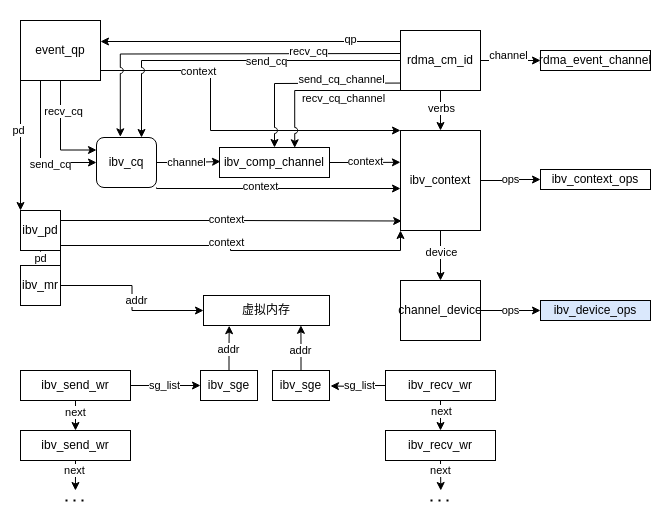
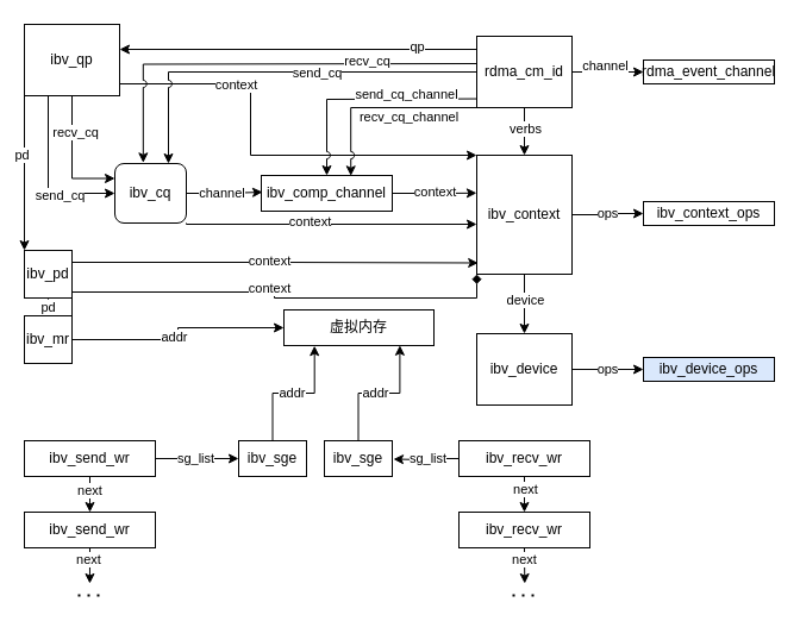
- <mxCell id="10" value="event_qp" style="rounded=0;whiteSpace=wrap;html=1;" parent="1" vertex="1"><mxGeometry x="20" y="20" width="80" height="60" as="geometry" /></mxCell>
+ <mxCell id="10" value="ibv_qp" style="rounded=0;whiteSpace=wrap;html=1;" parent="1" vertex="1"><mxGeometry x="20" y="20" width="80" height="60" as="geometry" /></mxCell>
- <mxCell id="23" style="edgeStyle=orthogonalEdgeStyle;rounded=0;orthogonalLoop=1;jettySize=auto;html=1;exitX=1;exitY=0;exitDx=0;exitDy=0;entryX=0;entryY=1;entryDx=0;entryDy=0;" parent="1" source="25" target="17" edge="1"><mxGeometry relative="1" as="geometry" /></mxCell>
+ <mxCell id="23" style="edgeStyle=orthogonalEdgeStyle;rounded=0;orthogonalLoop=1;jettySize=auto;html=1;exitX=1;exitY=0;exitDx=0;exitDy=0;entryX=0;entryY=1;entryDx=0;entryDy=0;endArrow=diamond;" parent="1" source="25" target="17" edge="1"><mxGeometry relative="1" as="geometry" /></mxCell>
- <mxCell id="26" value="虚拟内存" style="rounded=0;whiteSpace=wrap;html=1;" parent="1" vertex="1"><mxGeometry x="203" y="295" width="126" height="30" as="geometry" /></mxCell>
+ <mxCell id="26" value="虚拟内存" style="rounded=0;whiteSpace=wrap;html=1;" parent="1" vertex="1"><mxGeometry x="238" y="260" width="126" height="30" as="geometry" /></mxCell>
- <mxCell id="68" value="channel_device" style="rounded=0;whiteSpace=wrap;html=1;" parent="1" vertex="1"><mxGeometry x="400" y="280" width="80" height="60" as="geometry" /></mxCell>
+ <mxCell id="68" value="ibv_device" style="rounded=0;whiteSpace=wrap;html=1;" parent="1" vertex="1"><mxGeometry x="400" y="280" width="80" height="60" as="geometry" /></mxCell>
